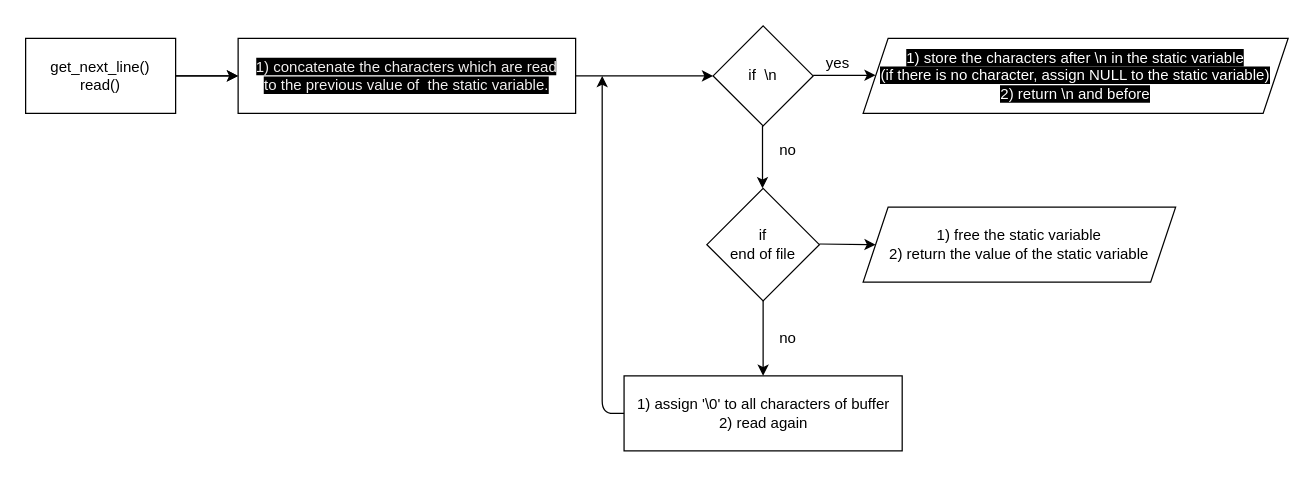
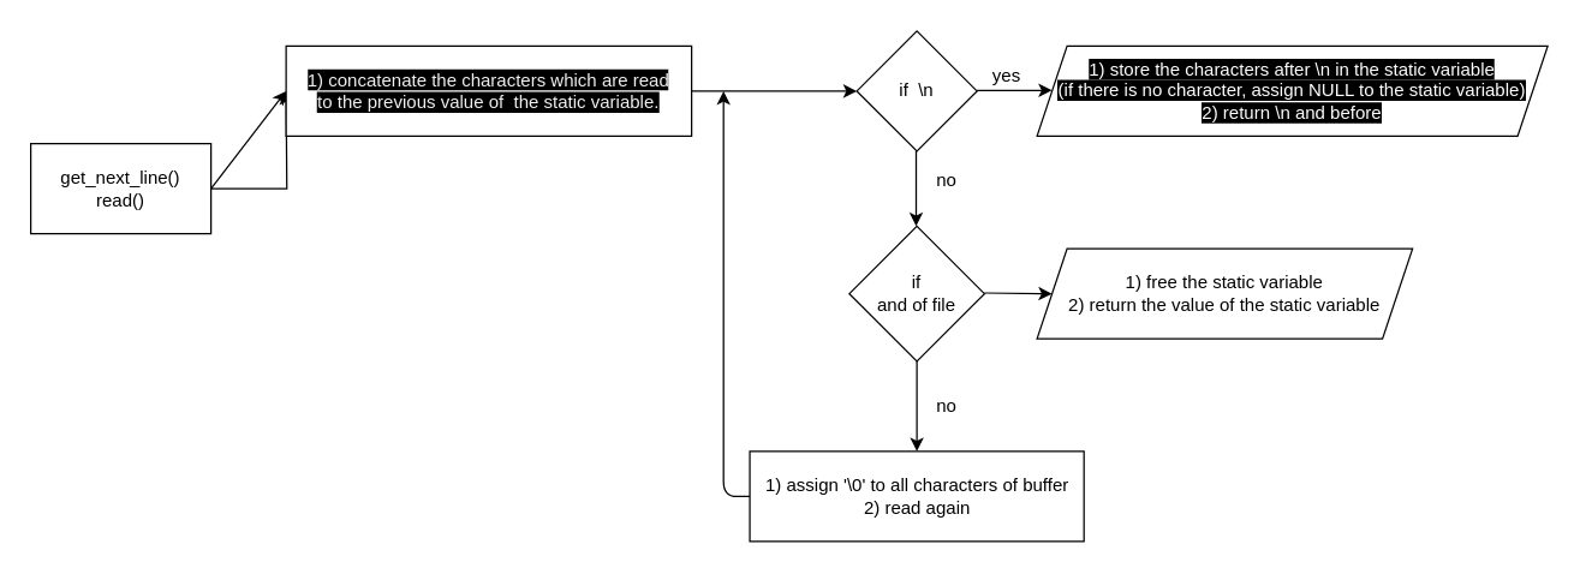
- <mxCell id="3" value="get_next_line()&lt;br&gt;read()" style="rounded=0;whiteSpace=wrap;html=1;" parent="1" vertex="1"><mxGeometry x="20" y="30" width="120" height="60" as="geometry" /></mxCell>
+ <mxCell id="3" value="get_next_line()&lt;br&gt;read()" style="rounded=0;whiteSpace=wrap;html=1;" parent="1" vertex="1"><mxGeometry x="20" y="95" width="120" height="60" as="geometry" /></mxCell>
- <mxCell id="13" value="if&lt;br&gt;end of file" style="rhombus;whiteSpace=wrap;html=1;" parent="1" vertex="1"><mxGeometry x="565" y="150" width="90" height="90" as="geometry" /></mxCell>
+ <mxCell id="13" value="if&lt;br&gt;and of file" style="rhombus;whiteSpace=wrap;html=1;" parent="1" vertex="1"><mxGeometry x="565" y="150" width="90" height="90" as="geometry" /></mxCell>
